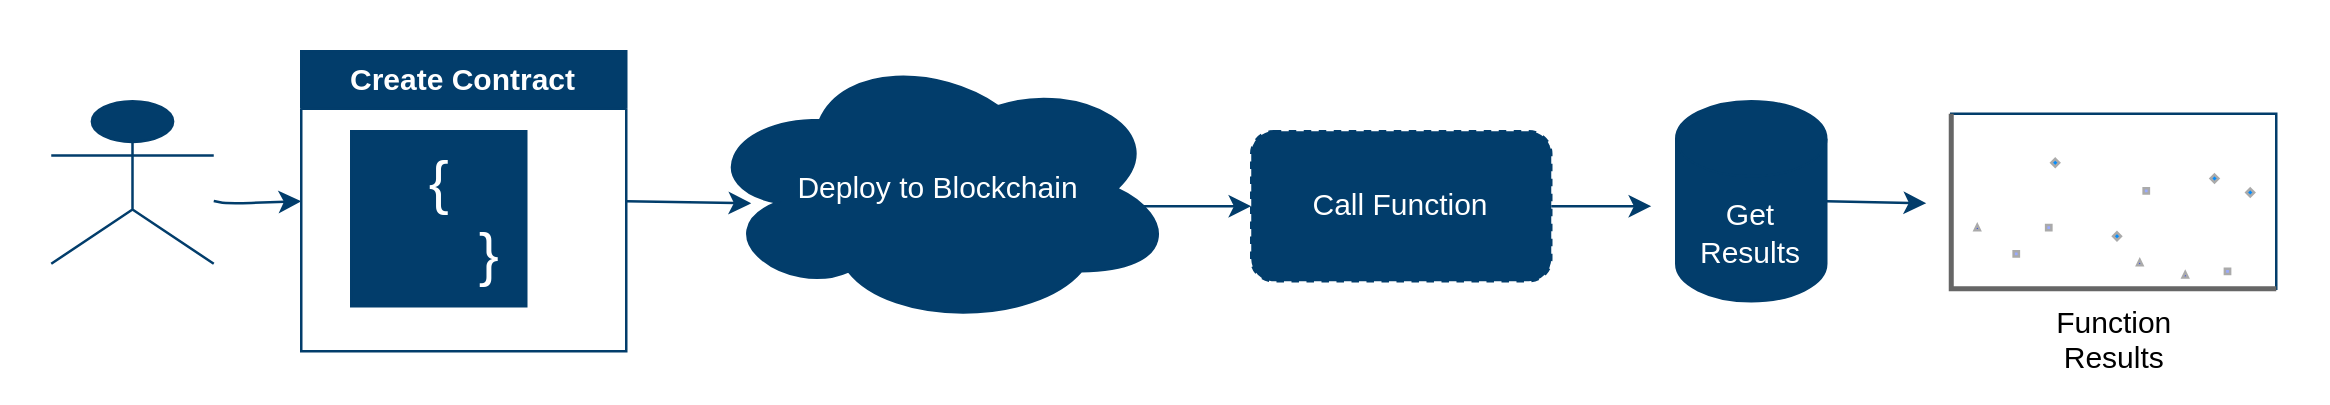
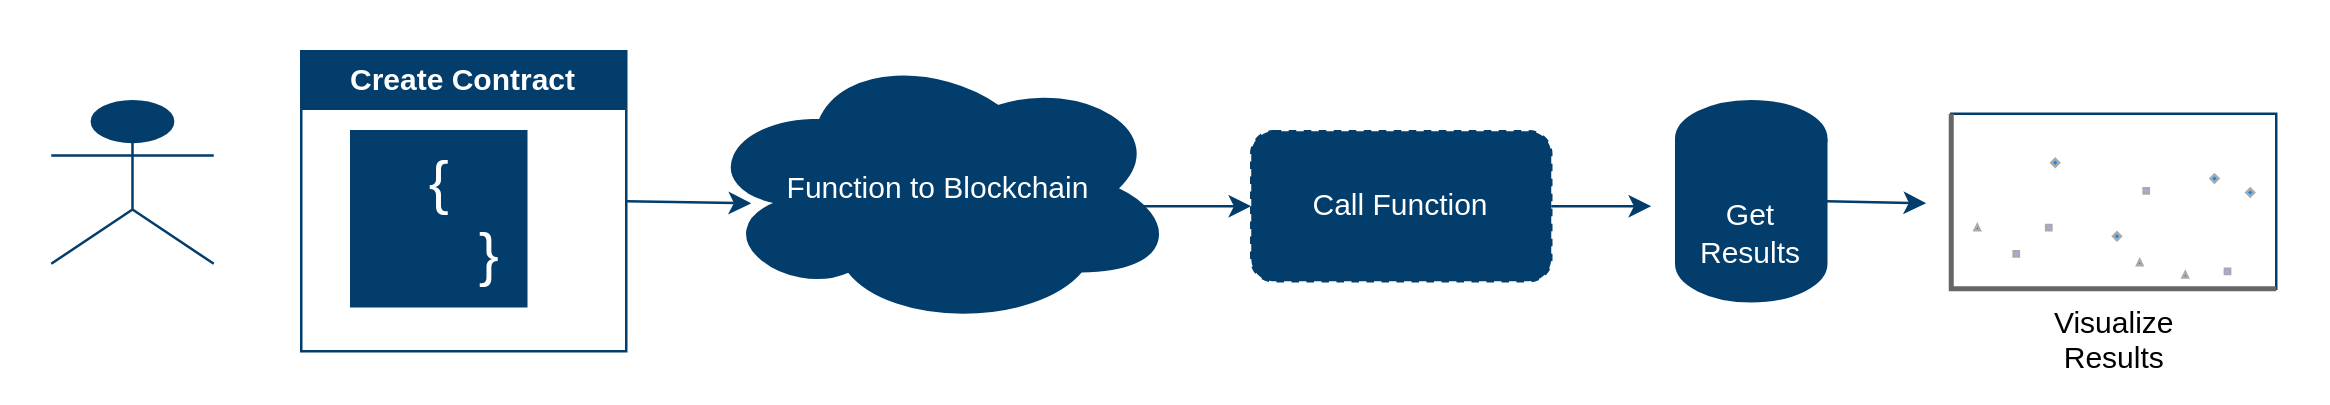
- <mxCell id="11" value="Deploy to Blockchain" style="ellipse;shape=cloud;whiteSpace=wrap;html=1;fillColor=#023d6b;strokeColor=#023d6b;fontColor=#ffffff;" parent="1" vertex="1"><mxGeometry x="280" y="20" width="190" height="110" as="geometry" /></mxCell>
+ <mxCell id="11" value="Function to Blockchain" style="ellipse;shape=cloud;whiteSpace=wrap;html=1;fillColor=#023d6b;strokeColor=#023d6b;fontColor=#ffffff;" parent="1" vertex="1"><mxGeometry x="280" y="20" width="190" height="110" as="geometry" /></mxCell>
- <mxCell id="3" style="entryX=0;entryY=0.5;entryDx=0;entryDy=0;fillColor=#023d6b;strokeColor=#023d6b;" parent="1" source="2" target="9" edge="1"><mxGeometry width="50" height="50" relative="1" as="geometry"><mxPoint x="60" y="92" as="sourcePoint" /><mxPoint x="90" y="122" as="targetPoint" /><Array as="points"><mxPoint x="90" y="81" /></Array></mxGeometry></mxCell>
- <mxCell id="13" value="&lt;span style=&quot;text-wrap-mode: wrap;&quot;&gt;Function Results&lt;/span&gt;" style="verticalLabelPosition=bottom;shadow=0;dashed=0;align=center;html=1;verticalAlign=top;strokeWidth=1;shape=mxgraph.mockup.graphics.plotChart;strokeColor2=#aaaaaa;strokeColor3=#666666;fillColor2=#99aaff,#0022ff,#008cff;strokeColor=#023D6B;" parent="1" vertex="1"><mxGeometry x="780" y="45" width="130" height="70" as="geometry" /></mxCell>
+ <mxCell id="13" value="&lt;span style=&quot;text-wrap-mode: wrap;&quot;&gt;Visualize Results&lt;/span&gt;" style="verticalLabelPosition=bottom;shadow=0;dashed=0;align=center;html=1;verticalAlign=top;strokeWidth=1;shape=mxgraph.mockup.graphics.plotChart;strokeColor2=#aaaaaa;strokeColor3=#666666;fillColor2=#99aaff,#0022ff,#008cff;strokeColor=#023D6B;" parent="1" vertex="1"><mxGeometry x="780" y="45" width="130" height="70" as="geometry" /></mxCell>
